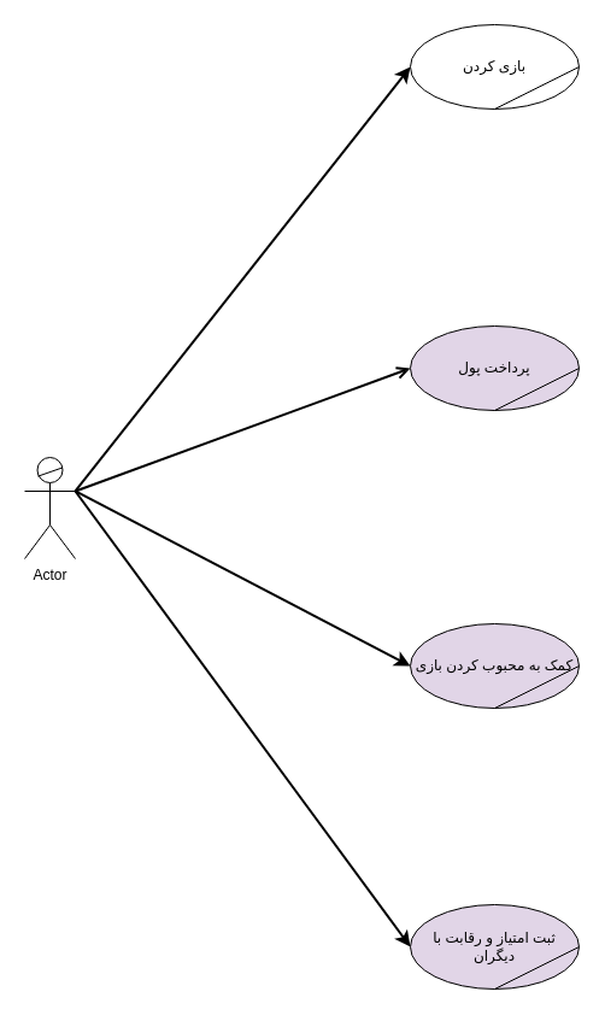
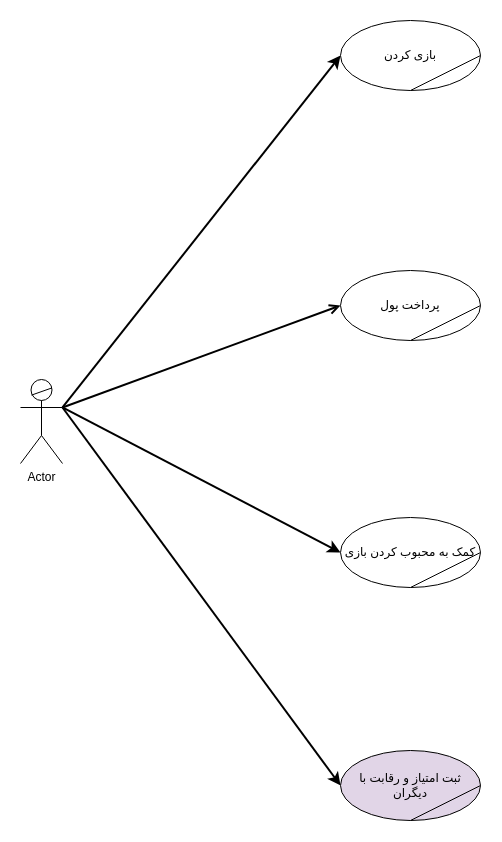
- <mxCell id="7" value="پرداخت پول" style="ellipse;whiteSpace=wrap;html=1;fillColor=#e1d5e7;" vertex="1" parent="6"><mxGeometry width="140" height="70" as="geometry" /></mxCell>
+ <mxCell id="7" value="پرداخت پول" style="ellipse;whiteSpace=wrap;html=1;" vertex="1" parent="6"><mxGeometry width="140" height="70" as="geometry" /></mxCell>
- <mxCell id="10" value="کمک به محبوب کردن بازی" style="ellipse;whiteSpace=wrap;html=1;fillColor=#e1d5e7;" vertex="1" parent="9"><mxGeometry width="140" height="70" as="geometry" /></mxCell>
+ <mxCell id="10" value="کمک به محبوب کردن بازی" style="ellipse;whiteSpace=wrap;html=1;" vertex="1" parent="9"><mxGeometry width="140" height="70" as="geometry" /></mxCell>
